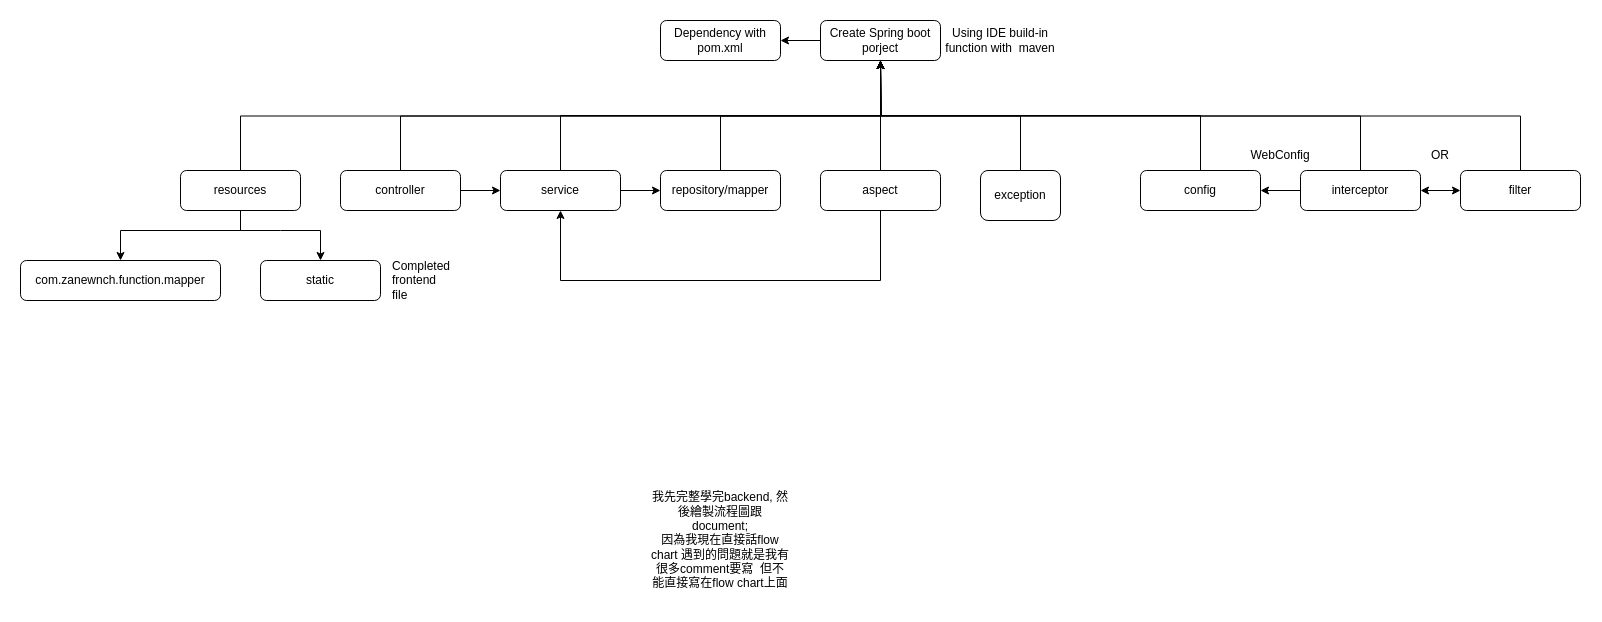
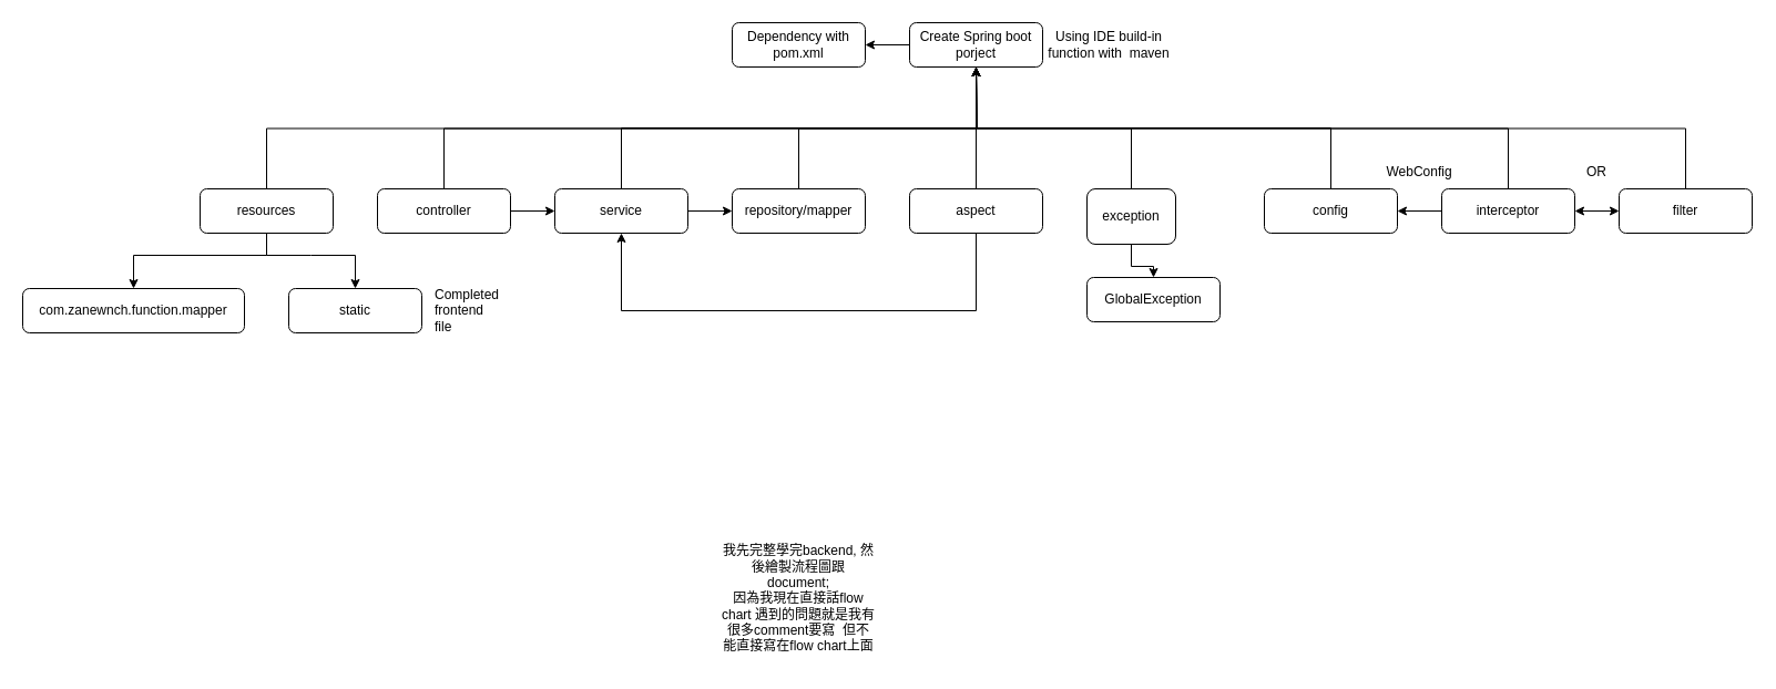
+ <mxCell id="15" value="" style="edgeStyle=orthogonalEdgeStyle;rounded=0;orthogonalLoop=1;jettySize=auto;html=1;" edge="1" parent="1" source="16" target="29"><mxGeometry relative="1" as="geometry" /></mxCell>
+ <mxCell id="29" value="GlobalException" style="rounded=1;whiteSpace=wrap;html=1;shadow=0;flipH=1;" vertex="1" parent="1"><mxGeometry x="980" y="250" width="120" height="40" as="geometry" /></mxCell>
